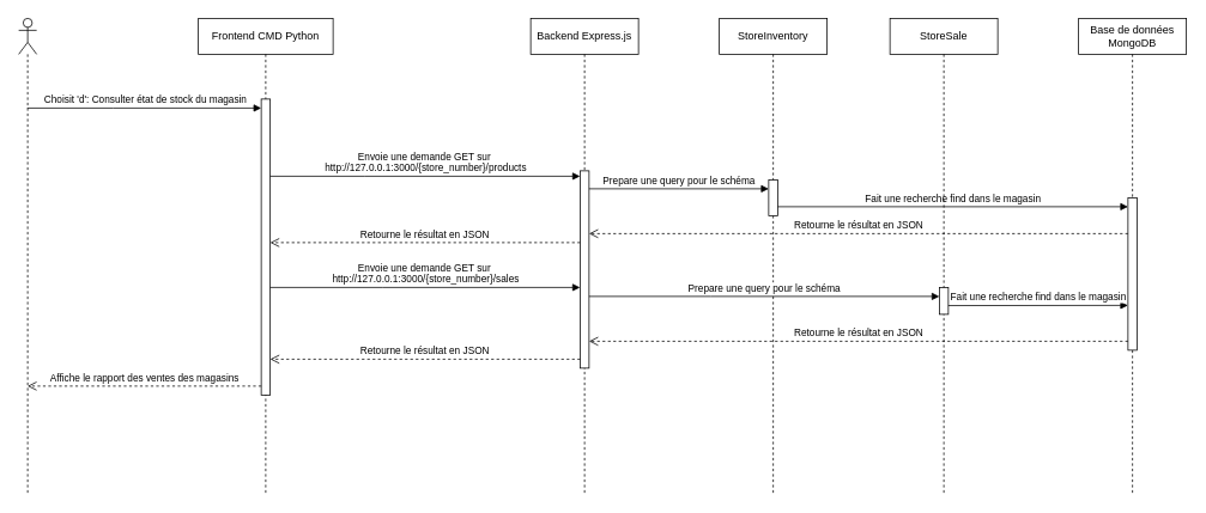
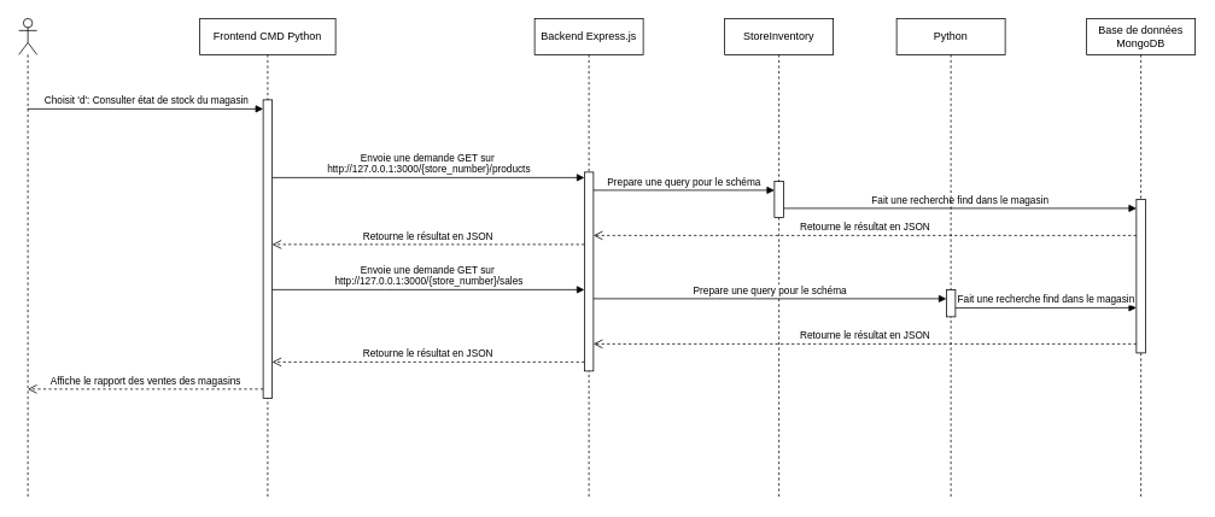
- <mxCell id="18" value="StoreSale" style="shape=umlLifeline;perimeter=lifelinePerimeter;whiteSpace=wrap;html=1;container=0;dropTarget=0;collapsible=0;recursiveResize=0;outlineConnect=0;portConstraint=eastwest;newEdgeStyle={&quot;edgeStyle&quot;:&quot;elbowEdgeStyle&quot;,&quot;elbow&quot;:&quot;vertical&quot;,&quot;curved&quot;:0,&quot;rounded&quot;:0};" vertex="1" parent="1"><mxGeometry x="990" y="20" width="120" height="530" as="geometry" /></mxCell>
+ <mxCell id="18" value="Python" style="shape=umlLifeline;perimeter=lifelinePerimeter;whiteSpace=wrap;html=1;container=0;dropTarget=0;collapsible=0;recursiveResize=0;outlineConnect=0;portConstraint=eastwest;newEdgeStyle={&quot;edgeStyle&quot;:&quot;elbowEdgeStyle&quot;,&quot;elbow&quot;:&quot;vertical&quot;,&quot;curved&quot;:0,&quot;rounded&quot;:0};" vertex="1" parent="1"><mxGeometry x="990" y="20" width="120" height="530" as="geometry" /></mxCell>
